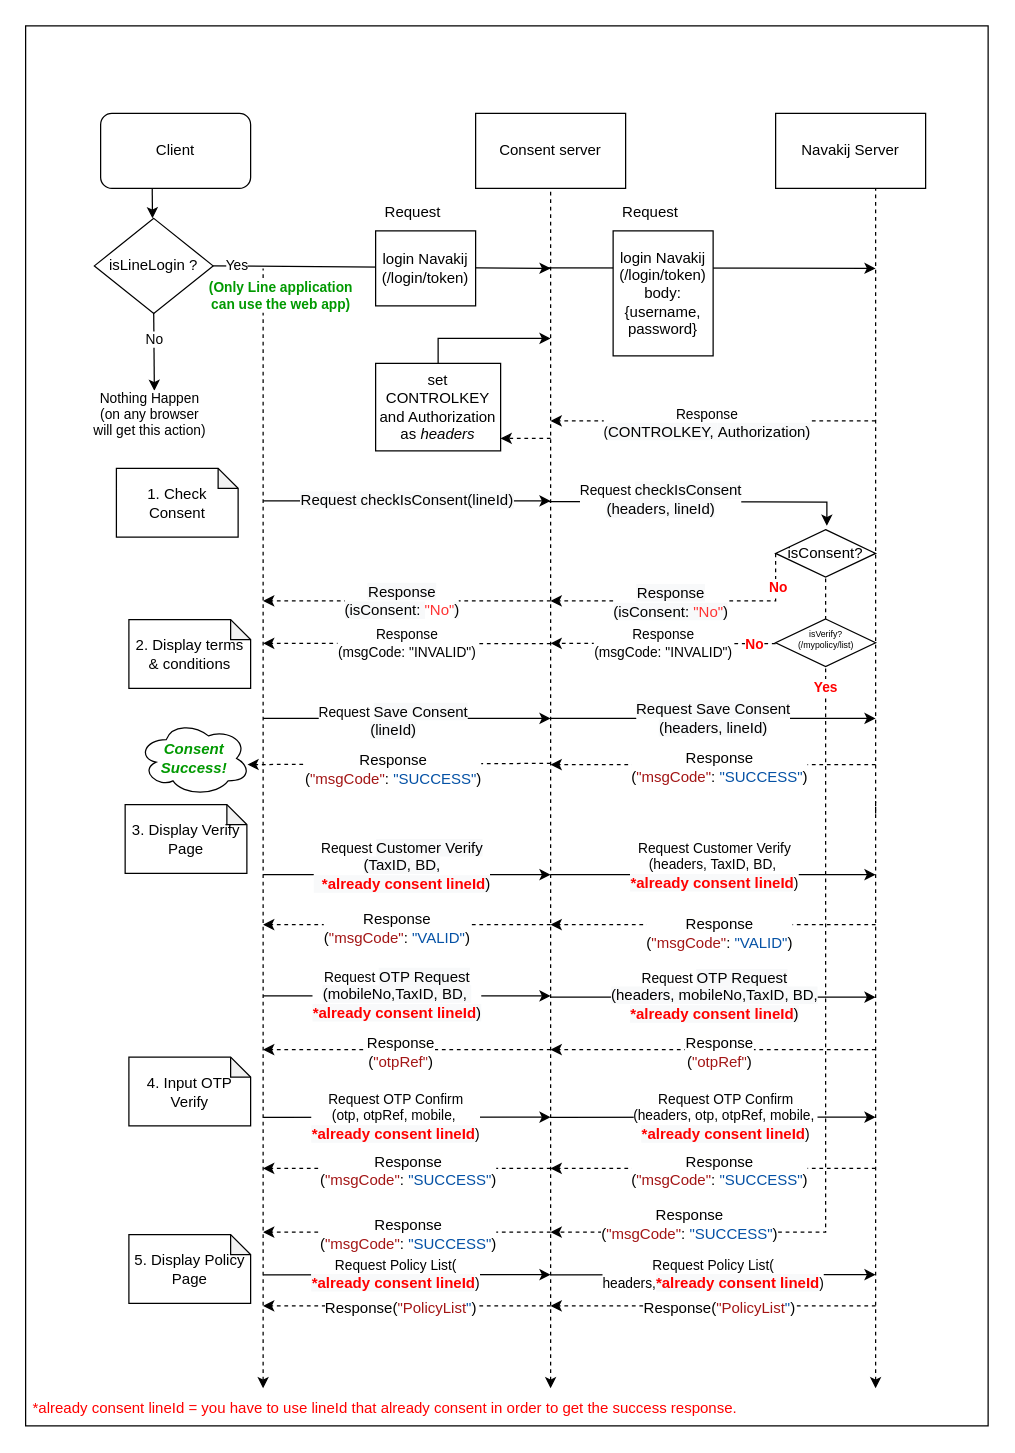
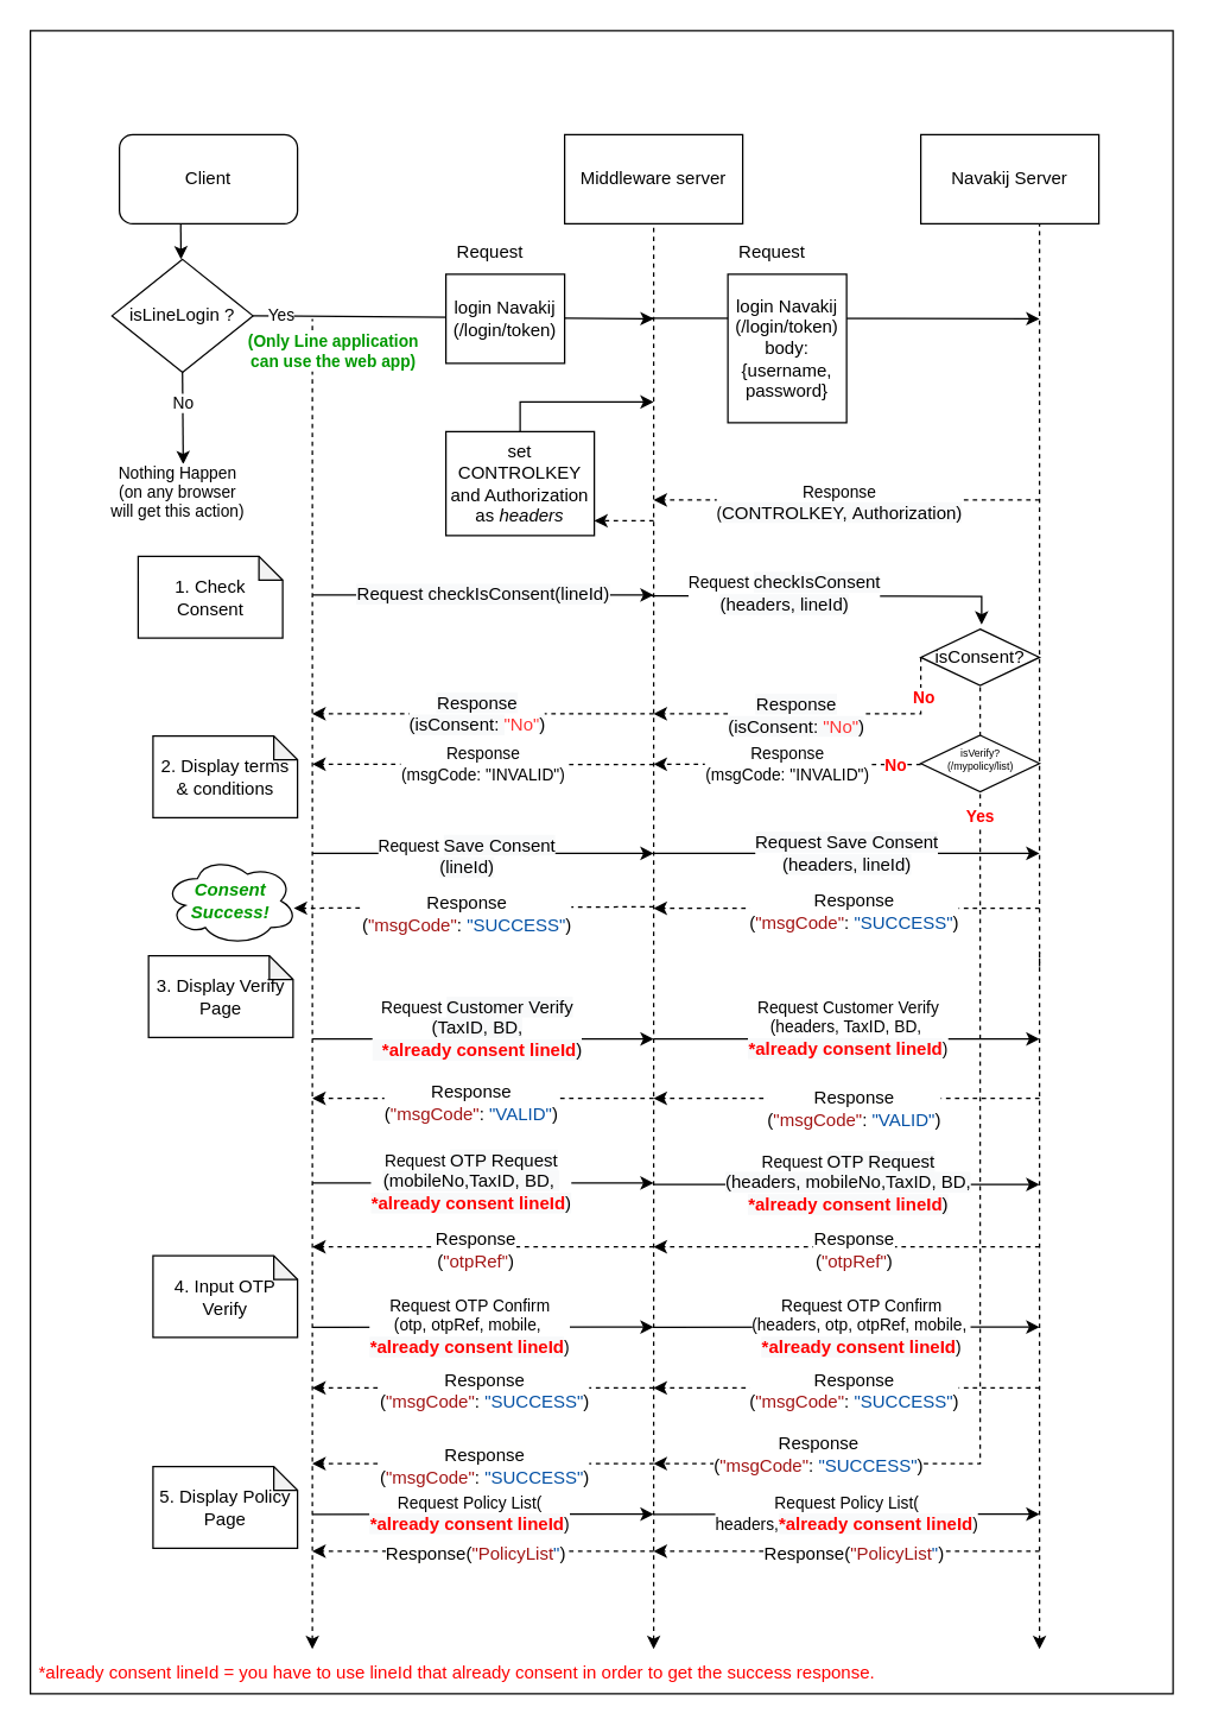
- <mxCell id="4" value="Consent server" style="rounded=0;whiteSpace=wrap;html=1;" parent="1" vertex="1"><mxGeometry x="380" y="90" width="120" height="60" as="geometry" /></mxCell>
+ <mxCell id="4" value="Middleware server" style="rounded=0;whiteSpace=wrap;html=1;" parent="1" vertex="1"><mxGeometry x="380" y="90" width="120" height="60" as="geometry" /></mxCell>
